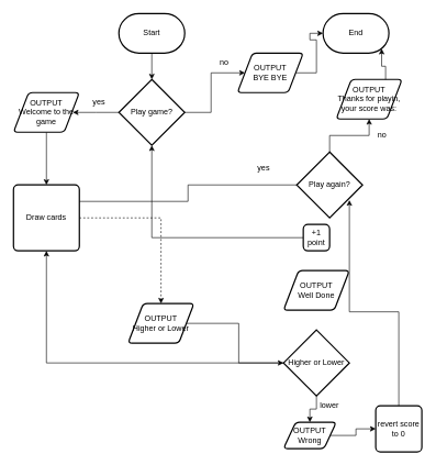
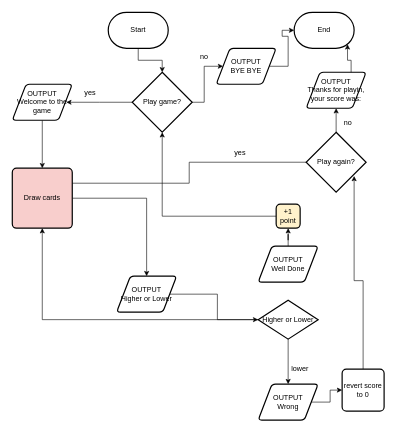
- <mxCell id="6" value="Play game?" style="strokeWidth=2;html=1;shape=mxgraph.flowchart.decision;whiteSpace=wrap;" vertex="1" parent="1"><mxGeometry x="180" y="120" width="100" height="100" as="geometry" /></mxCell>
+ <mxCell id="6" value="Play game?" style="strokeWidth=2;html=1;shape=mxgraph.flowchart.decision;whiteSpace=wrap;" vertex="1" parent="1"><mxGeometry x="220" y="120" width="100" height="100" as="geometry" /></mxCell>
- <mxCell id="25" value="Play again?" style="strokeWidth=2;html=1;shape=mxgraph.flowchart.decision;whiteSpace=wrap;" vertex="1" parent="1"><mxGeometry x="450" y="230" width="100" height="100" as="geometry" /></mxCell>
+ <mxCell id="25" value="Play again?" style="strokeWidth=2;html=1;shape=mxgraph.flowchart.decision;whiteSpace=wrap;" vertex="1" parent="1"><mxGeometry x="510" y="220" width="100" height="100" as="geometry" /></mxCell>
- <mxCell id="8" value="Draw cards" style="rounded=1;whiteSpace=wrap;html=1;absoluteArcSize=1;arcSize=14;strokeWidth=2;" vertex="1" parent="1"><mxGeometry x="20" y="280" width="100" height="100" as="geometry" /></mxCell>
+ <mxCell id="8" value="Draw cards" style="rounded=1;whiteSpace=wrap;html=1;absoluteArcSize=1;arcSize=14;strokeWidth=2;fillColor=#f8cecc;" vertex="1" parent="1"><mxGeometry x="20" y="280" width="100" height="100" as="geometry" /></mxCell>
- <mxCell id="7" value="" style="edgeStyle=orthogonalEdgeStyle;rounded=0;orthogonalLoop=1;jettySize=auto;html=1;dashed=1;" edge="1" parent="1" source="8" target="17"><mxGeometry relative="1" as="geometry" /></mxCell>
+ <mxCell id="7" value="" style="edgeStyle=orthogonalEdgeStyle;rounded=0;orthogonalLoop=1;jettySize=auto;html=1;" edge="1" parent="1" source="8" target="17"><mxGeometry relative="1" as="geometry" /></mxCell>
- <mxCell id="22" value="+1 point" style="rounded=1;whiteSpace=wrap;html=1;absoluteArcSize=1;arcSize=14;strokeWidth=2;" vertex="1" parent="1"><mxGeometry x="460" y="340" width="40" height="40" as="geometry" /></mxCell>
+ <mxCell id="22" value="+1 point" style="rounded=1;whiteSpace=wrap;html=1;absoluteArcSize=1;arcSize=14;strokeWidth=2;fillColor=#fff2cc;" vertex="1" parent="1"><mxGeometry x="460" y="340" width="40" height="40" as="geometry" /></mxCell>
+ <mxCell id="18" value="" style="edgeStyle=orthogonalEdgeStyle;rounded=0;orthogonalLoop=1;jettySize=auto;html=1;" edge="1" parent="1" source="19" target="22"><mxGeometry relative="1" as="geometry" /></mxCell>
- <mxCell id="15" value="Higher or Lower" style="strokeWidth=2;html=1;shape=mxgraph.flowchart.decision;whiteSpace=wrap;" vertex="1" parent="1"><mxGeometry x="430" y="500" width="100" height="100" as="geometry" /></mxCell>
+ <mxCell id="15" value="Higher or Lower" style="strokeWidth=2;html=1;shape=mxgraph.flowchart.decision;whiteSpace=wrap;" vertex="1" parent="1"><mxGeometry x="430" y="500" width="100" height="65" as="geometry" /></mxCell>
- <mxCell id="27" value="OUTPUT&lt;div&gt;Wrong&lt;/div&gt;" style="shape=parallelogram;html=1;strokeWidth=2;perimeter=parallelogramPerimeter;whiteSpace=wrap;rounded=1;arcSize=12;size=0.23;" vertex="1" parent="1"><mxGeometry x="430" y="640" width="80" height="40" as="geometry" /></mxCell>
+ <mxCell id="27" value="OUTPUT&lt;div&gt;Wrong&lt;/div&gt;" style="shape=parallelogram;html=1;strokeWidth=2;perimeter=parallelogramPerimeter;whiteSpace=wrap;rounded=1;arcSize=12;size=0.23;" vertex="1" parent="1"><mxGeometry x="430" y="640" width="100" height="60" as="geometry" /></mxCell>
